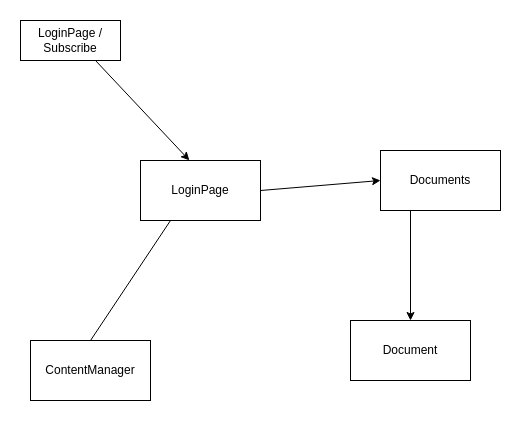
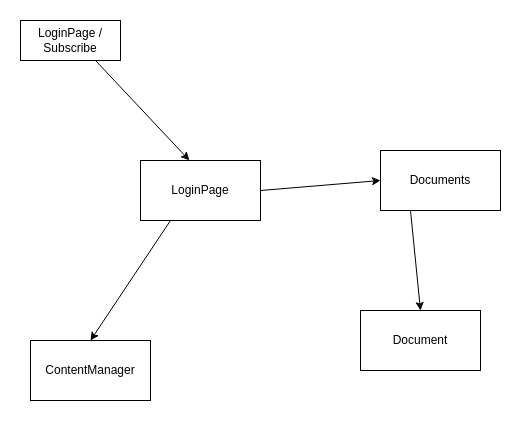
- <mxCell id="8" value="" style="endArrow=none;html=1;rounded=0;entryX=0.5;entryY=0;entryDx=0;entryDy=0;exitX=0.25;exitY=1;exitDx=0;exitDy=0;" edge="1" parent="1" source="3" target="7"><mxGeometry width="50" height="50" relative="1" as="geometry"><mxPoint x="260" y="270" as="sourcePoint" /><mxPoint x="90" y="330" as="targetPoint" /></mxGeometry></mxCell>
+ <mxCell id="8" value="" style="endArrow=classic;html=1;rounded=0;entryX=0.5;entryY=0;entryDx=0;entryDy=0;exitX=0.25;exitY=1;exitDx=0;exitDy=0;" edge="1" parent="1" source="3" target="7"><mxGeometry width="50" height="50" relative="1" as="geometry"><mxPoint x="260" y="270" as="sourcePoint" /><mxPoint x="90" y="330" as="targetPoint" /></mxGeometry></mxCell>
- <mxCell id="9" value="Document" style="rounded=0;whiteSpace=wrap;html=1;" vertex="1" parent="1"><mxGeometry x="350" y="320" width="120" height="60" as="geometry" /></mxCell>
+ <mxCell id="9" value="Document" style="rounded=0;whiteSpace=wrap;html=1;" vertex="1" parent="1"><mxGeometry x="360" y="310" width="120" height="60" as="geometry" /></mxCell>
